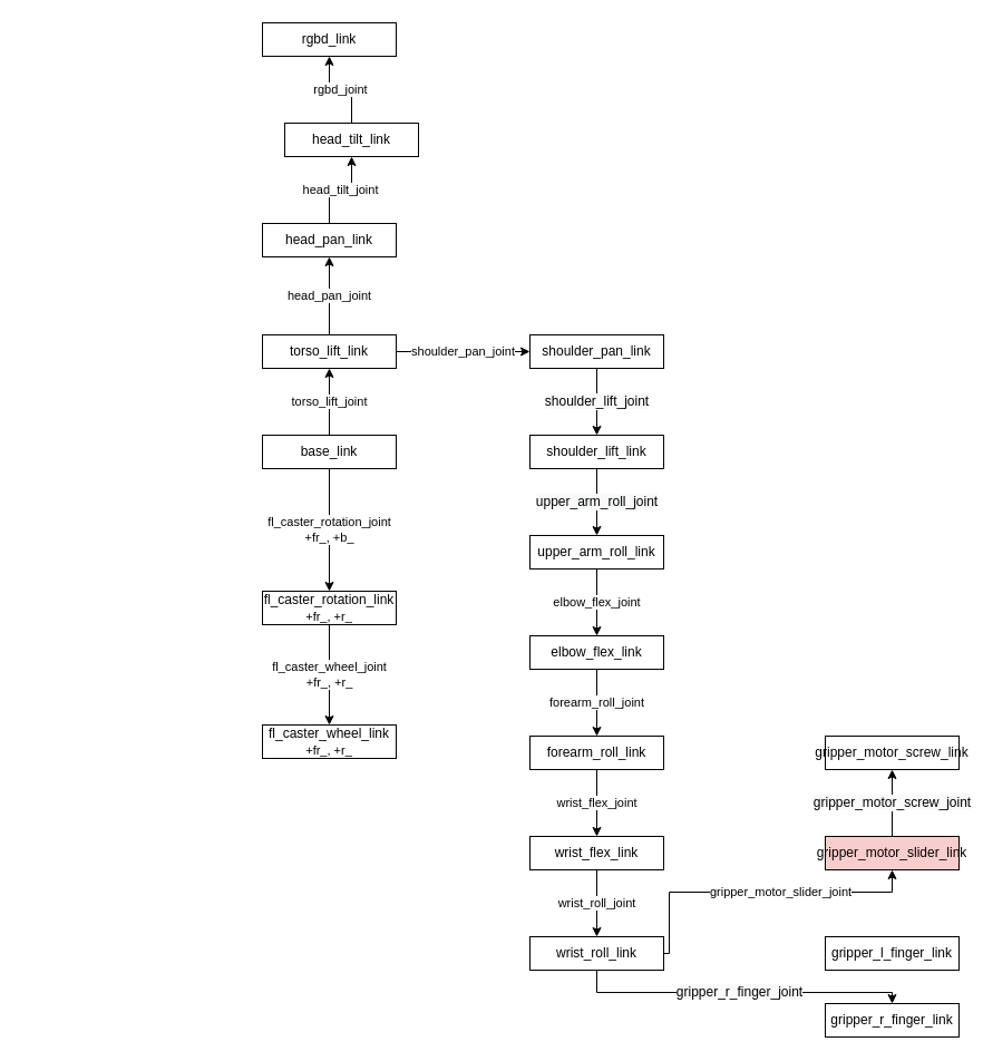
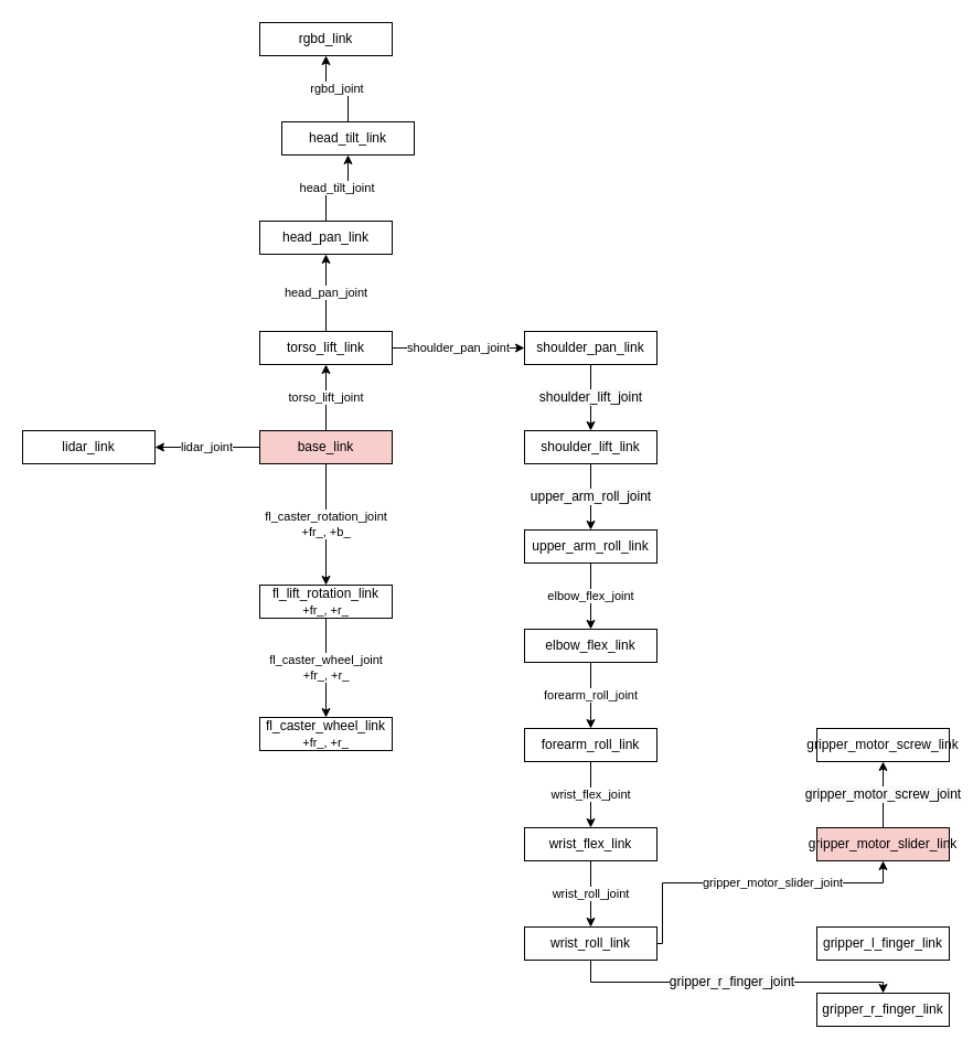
+ <mxCell id="37" value="lidar_link" style="rounded=0;whiteSpace=wrap;html=1;" parent="1" vertex="1"><mxGeometry x="20" y="390" width="120" height="30" as="geometry" /></mxCell>
+ <mxCell id="4" value="lidar_joint" style="edgeStyle=orthogonalEdgeStyle;rounded=0;orthogonalLoop=1;jettySize=auto;html=1;" parent="1" source="5" target="37" edge="1"><mxGeometry relative="1" as="geometry" /></mxCell>
- <mxCell id="5" value="base_link" style="rounded=0;whiteSpace=wrap;html=1;" parent="1" vertex="1"><mxGeometry x="235" y="390" width="120" height="30" as="geometry" /></mxCell>
+ <mxCell id="5" value="base_link" style="rounded=0;whiteSpace=wrap;html=1;fillColor=#f8cecc;" parent="1" vertex="1"><mxGeometry x="235" y="390" width="120" height="30" as="geometry" /></mxCell>
- <mxCell id="7" value="fl_caster_rotation_link&lt;br&gt;&lt;span style=&quot;font-size: 11px ; background-color: rgb(255 , 255 , 255)&quot;&gt;+fr_, +r_&lt;/span&gt;" style="rounded=0;whiteSpace=wrap;html=1;" parent="1" vertex="1"><mxGeometry x="235" y="530" width="120" height="30" as="geometry" /></mxCell>
+ <mxCell id="7" value="fl_lift_rotation_link&lt;br&gt;&lt;span style=&quot;font-size: 11px ; background-color: rgb(255 , 255 , 255)&quot;&gt;+fr_, +r_&lt;/span&gt;" style="rounded=0;whiteSpace=wrap;html=1;" parent="1" vertex="1"><mxGeometry x="235" y="530" width="120" height="30" as="geometry" /></mxCell>
